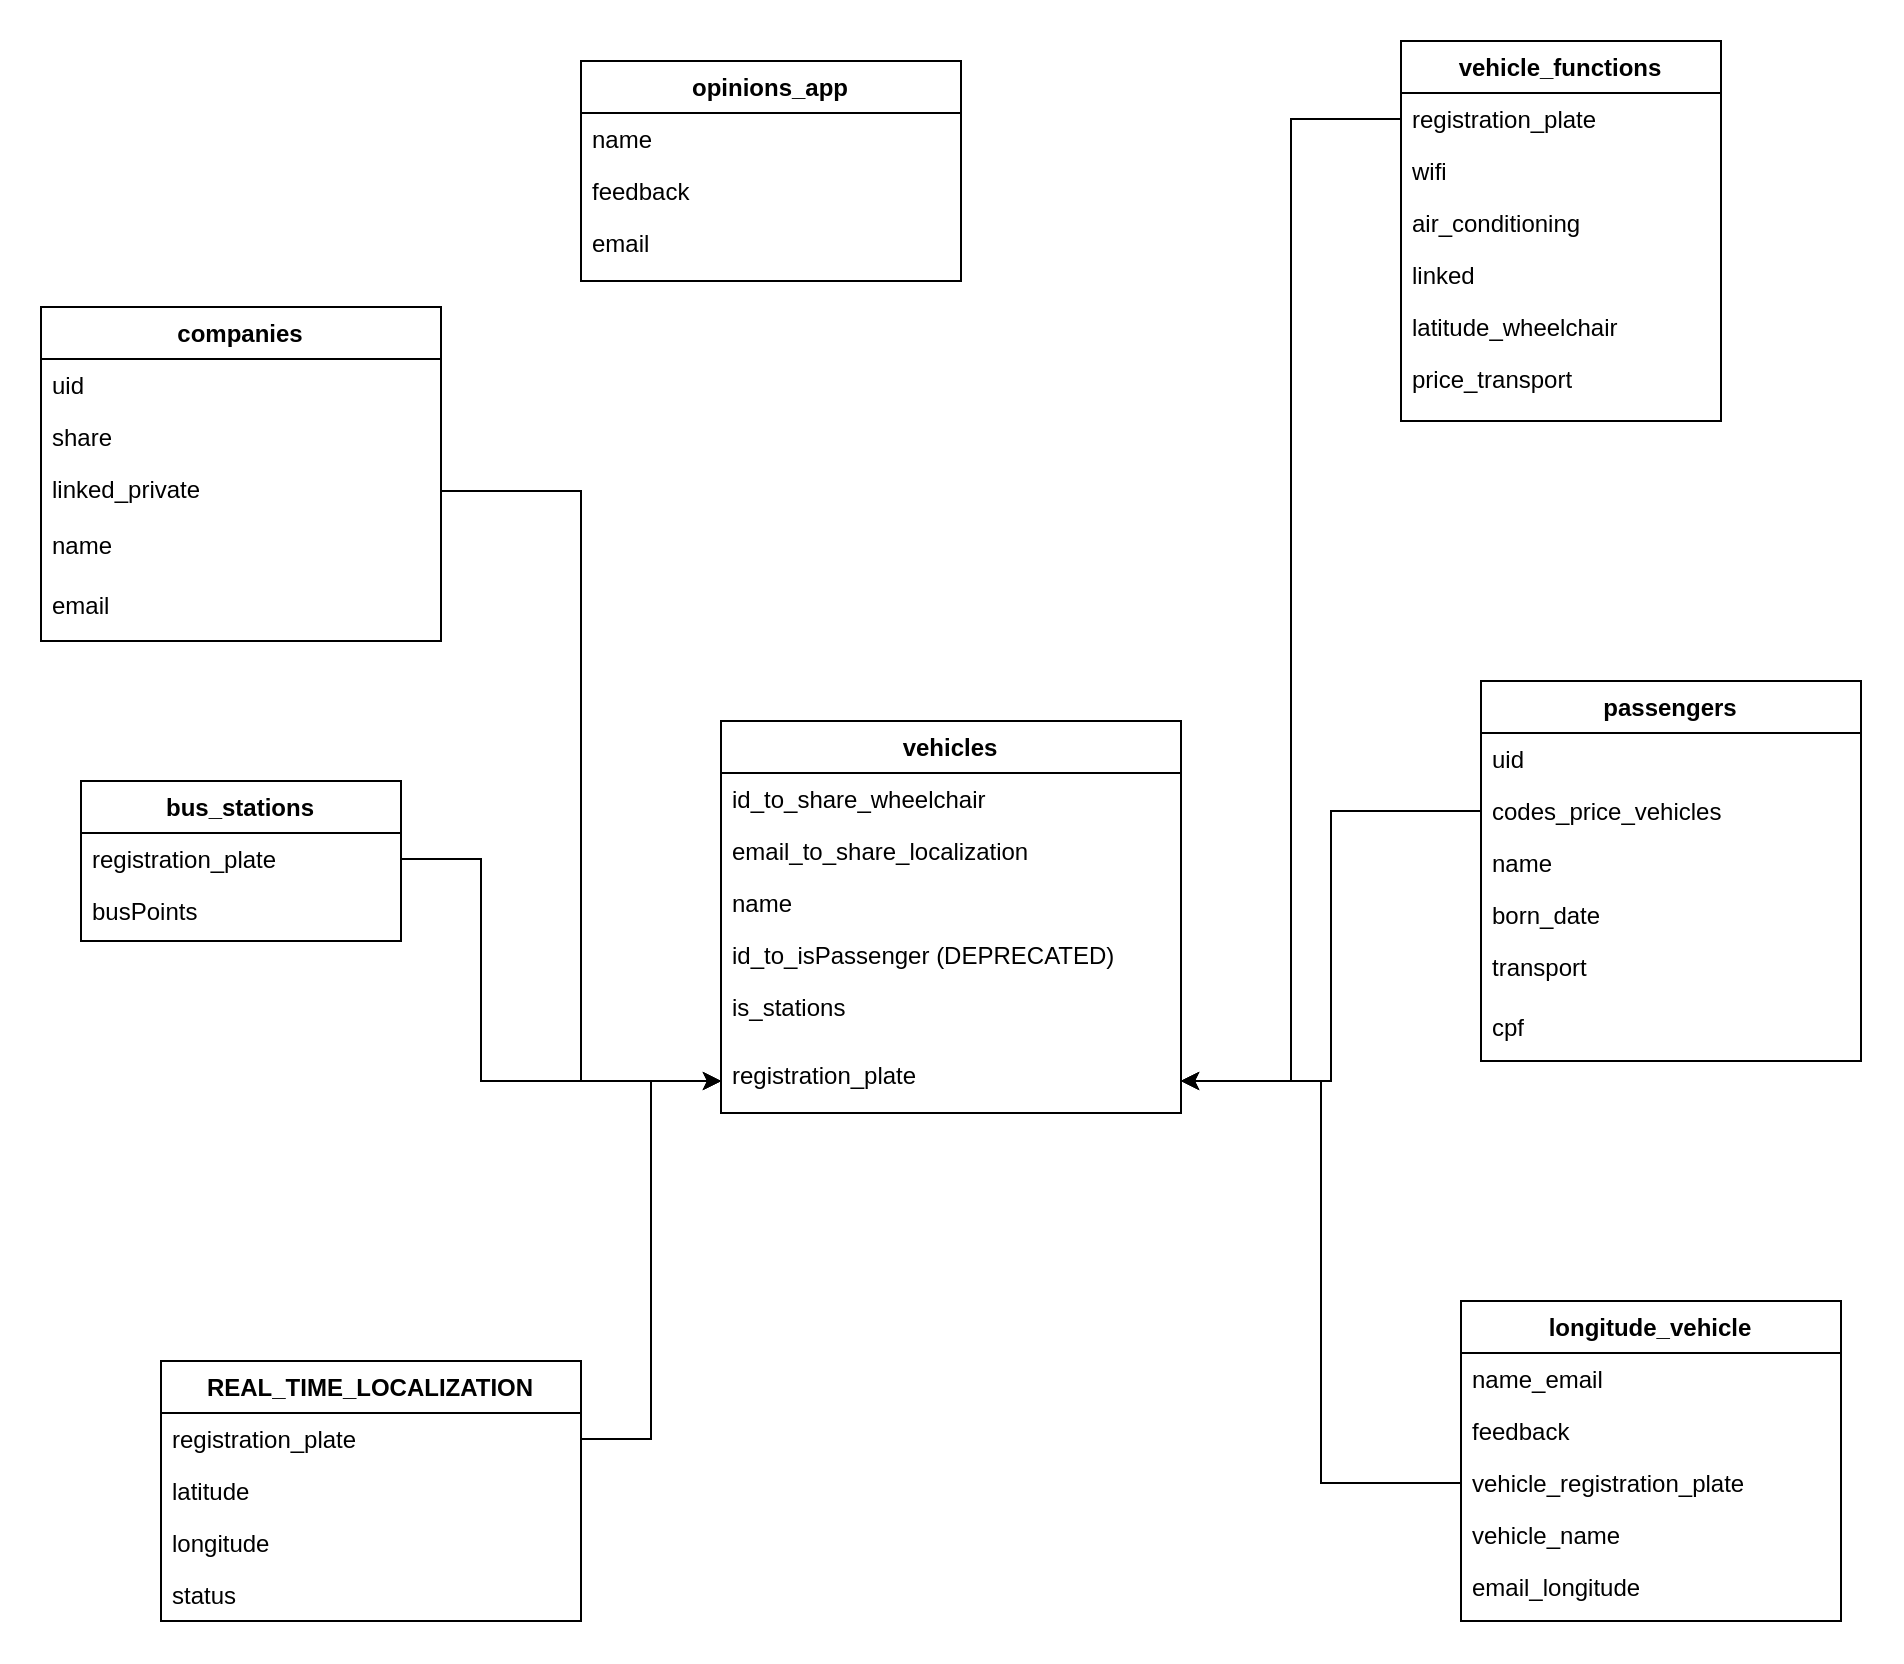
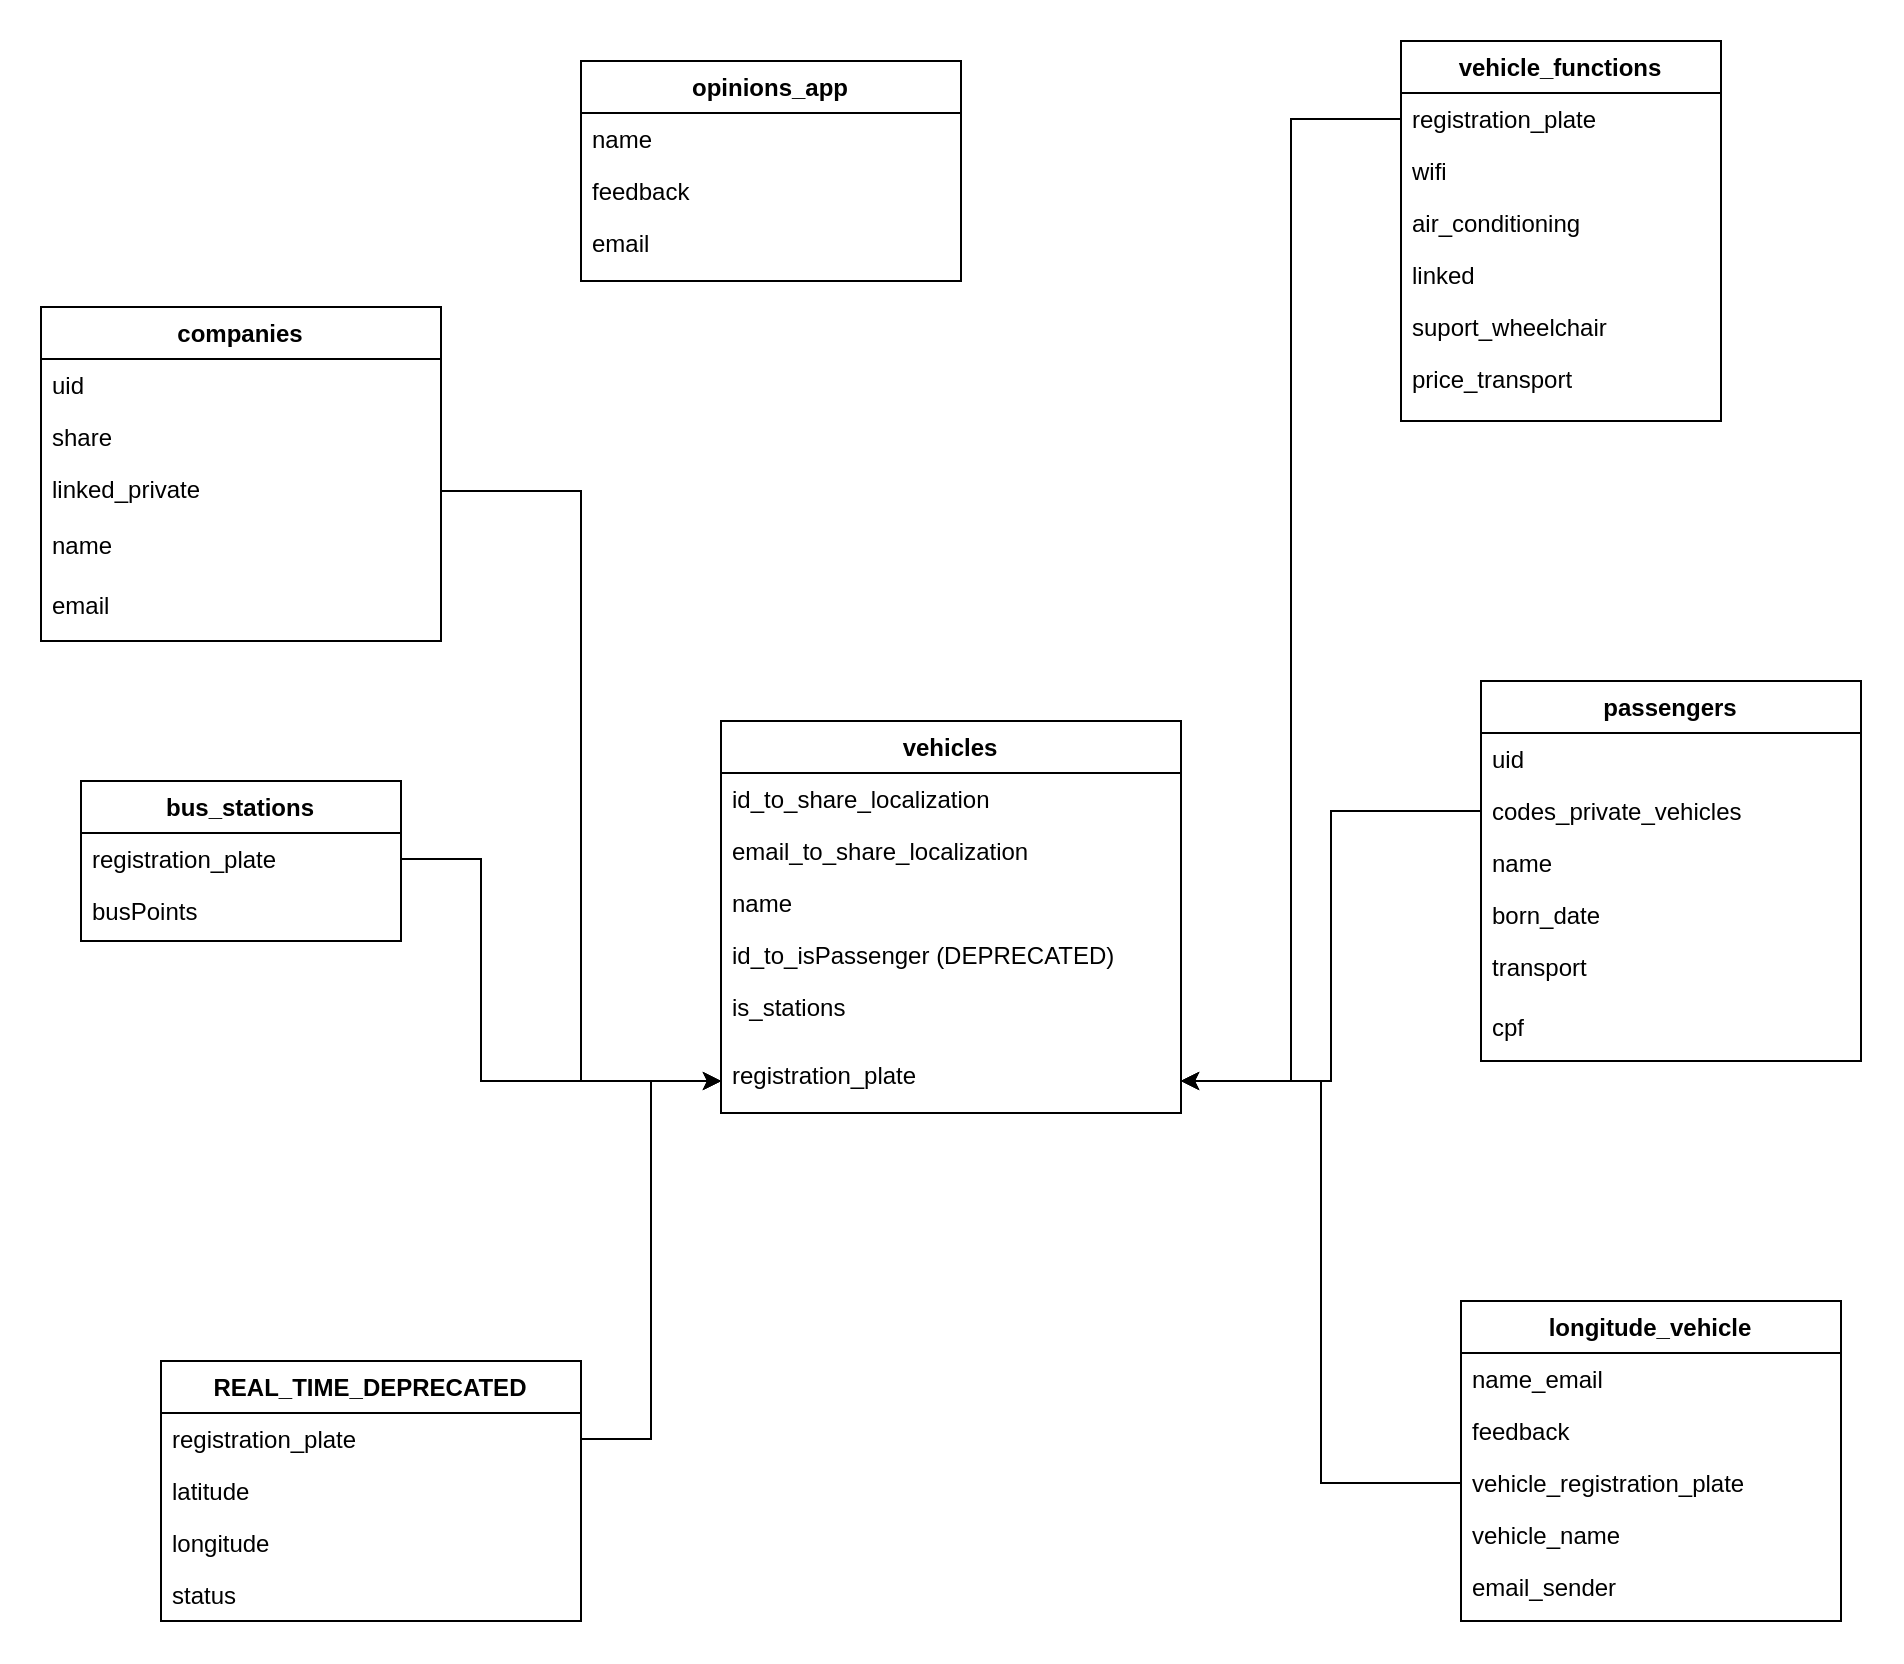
- <mxCell id="17" value="latitude_wheelchair" style="text;align=left;verticalAlign=top;spacingLeft=4;spacingRight=4;overflow=hidden;rotatable=0;points=[[0,0.5],[1,0.5]];portConstraint=eastwest;rounded=0;shadow=0;html=0;" parent="12" vertex="1"><mxGeometry y="130" width="160" height="26" as="geometry" /></mxCell>
+ <mxCell id="17" value="suport_wheelchair" style="text;align=left;verticalAlign=top;spacingLeft=4;spacingRight=4;overflow=hidden;rotatable=0;points=[[0,0.5],[1,0.5]];portConstraint=eastwest;rounded=0;shadow=0;html=0;" parent="12" vertex="1"><mxGeometry y="130" width="160" height="26" as="geometry" /></mxCell>
- <mxCell id="26" value="id_to_share_wheelchair" style="text;align=left;verticalAlign=top;spacingLeft=4;spacingRight=4;overflow=hidden;rotatable=0;points=[[0,0.5],[1,0.5]];portConstraint=eastwest;rounded=0;shadow=0;html=0;" parent="25" vertex="1"><mxGeometry y="26" width="230" height="26" as="geometry" /></mxCell>
+ <mxCell id="26" value="id_to_share_localization" style="text;align=left;verticalAlign=top;spacingLeft=4;spacingRight=4;overflow=hidden;rotatable=0;points=[[0,0.5],[1,0.5]];portConstraint=eastwest;rounded=0;shadow=0;html=0;" parent="25" vertex="1"><mxGeometry y="26" width="230" height="26" as="geometry" /></mxCell>
- <mxCell id="7" value="codes_price_vehicles" style="text;align=left;verticalAlign=top;spacingLeft=4;spacingRight=4;overflow=hidden;rotatable=0;points=[[0,0.5],[1,0.5]];portConstraint=eastwest;rounded=0;shadow=0;html=0;" parent="5" vertex="1"><mxGeometry y="52" width="190" height="26" as="geometry" /></mxCell>
+ <mxCell id="7" value="codes_private_vehicles" style="text;align=left;verticalAlign=top;spacingLeft=4;spacingRight=4;overflow=hidden;rotatable=0;points=[[0,0.5],[1,0.5]];portConstraint=eastwest;rounded=0;shadow=0;html=0;" parent="5" vertex="1"><mxGeometry y="52" width="190" height="26" as="geometry" /></mxCell>
- <mxCell id="32" value="REAL_TIME_LOCALIZATION" style="swimlane;fontStyle=1;align=center;verticalAlign=top;childLayout=stackLayout;horizontal=1;startSize=26;horizontalStack=0;resizeParent=1;resizeLast=0;collapsible=1;marginBottom=0;rounded=0;shadow=0;strokeWidth=1;" parent="1" vertex="1"><mxGeometry x="80" y="680" width="210" height="130" as="geometry"><mxRectangle x="550" y="140" width="160" height="26" as="alternateBounds" /></mxGeometry></mxCell>
+ <mxCell id="32" value="REAL_TIME_DEPRECATED" style="swimlane;fontStyle=1;align=center;verticalAlign=top;childLayout=stackLayout;horizontal=1;startSize=26;horizontalStack=0;resizeParent=1;resizeLast=0;collapsible=1;marginBottom=0;rounded=0;shadow=0;strokeWidth=1;" parent="1" vertex="1"><mxGeometry x="80" y="680" width="210" height="130" as="geometry"><mxRectangle x="550" y="140" width="160" height="26" as="alternateBounds" /></mxGeometry></mxCell>
- <mxCell id="42" value="email_longitude" style="text;align=left;verticalAlign=top;spacingLeft=4;spacingRight=4;overflow=hidden;rotatable=0;points=[[0,0.5],[1,0.5]];portConstraint=eastwest;rounded=0;shadow=0;html=0;" parent="37" vertex="1"><mxGeometry y="130" width="190" height="26" as="geometry" /></mxCell>
+ <mxCell id="42" value="email_sender" style="text;align=left;verticalAlign=top;spacingLeft=4;spacingRight=4;overflow=hidden;rotatable=0;points=[[0,0.5],[1,0.5]];portConstraint=eastwest;rounded=0;shadow=0;html=0;" parent="37" vertex="1"><mxGeometry y="130" width="190" height="26" as="geometry" /></mxCell>
